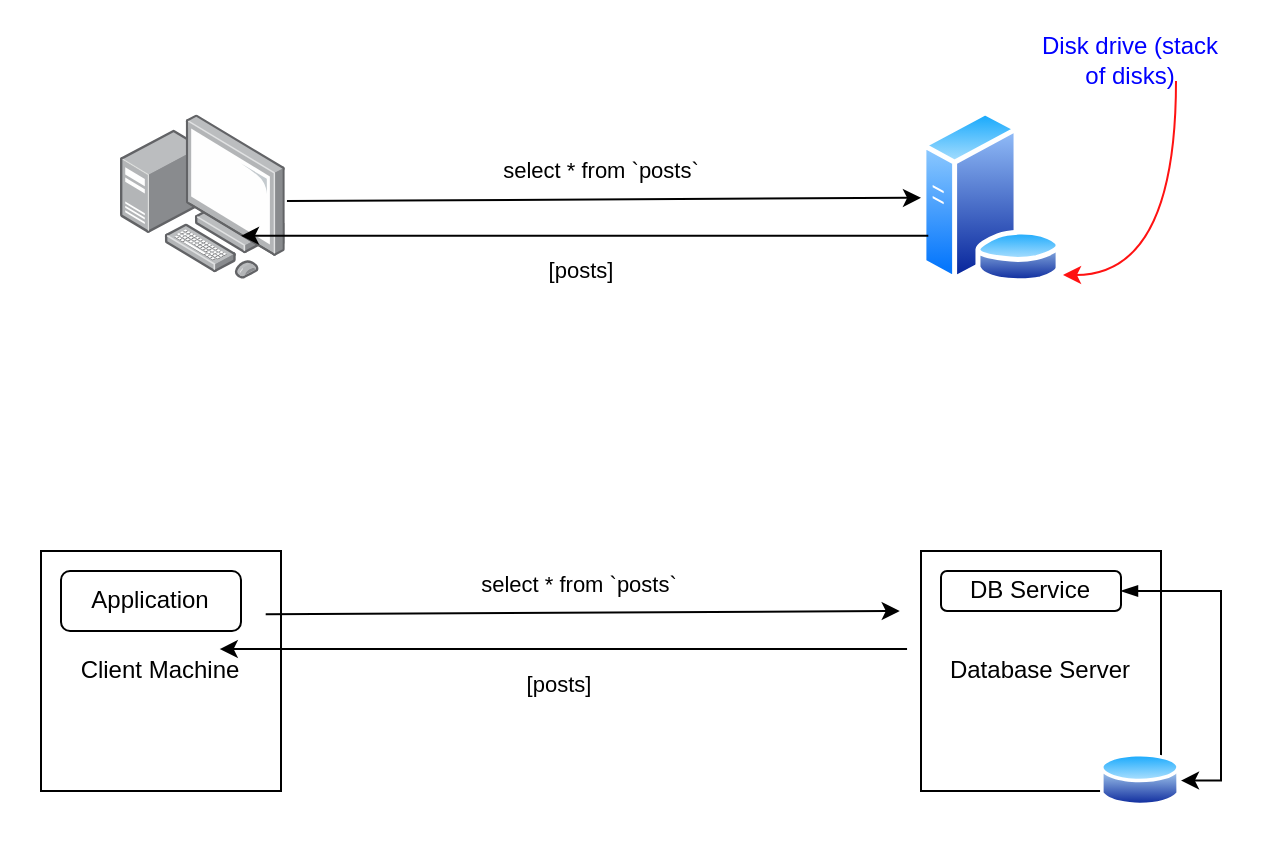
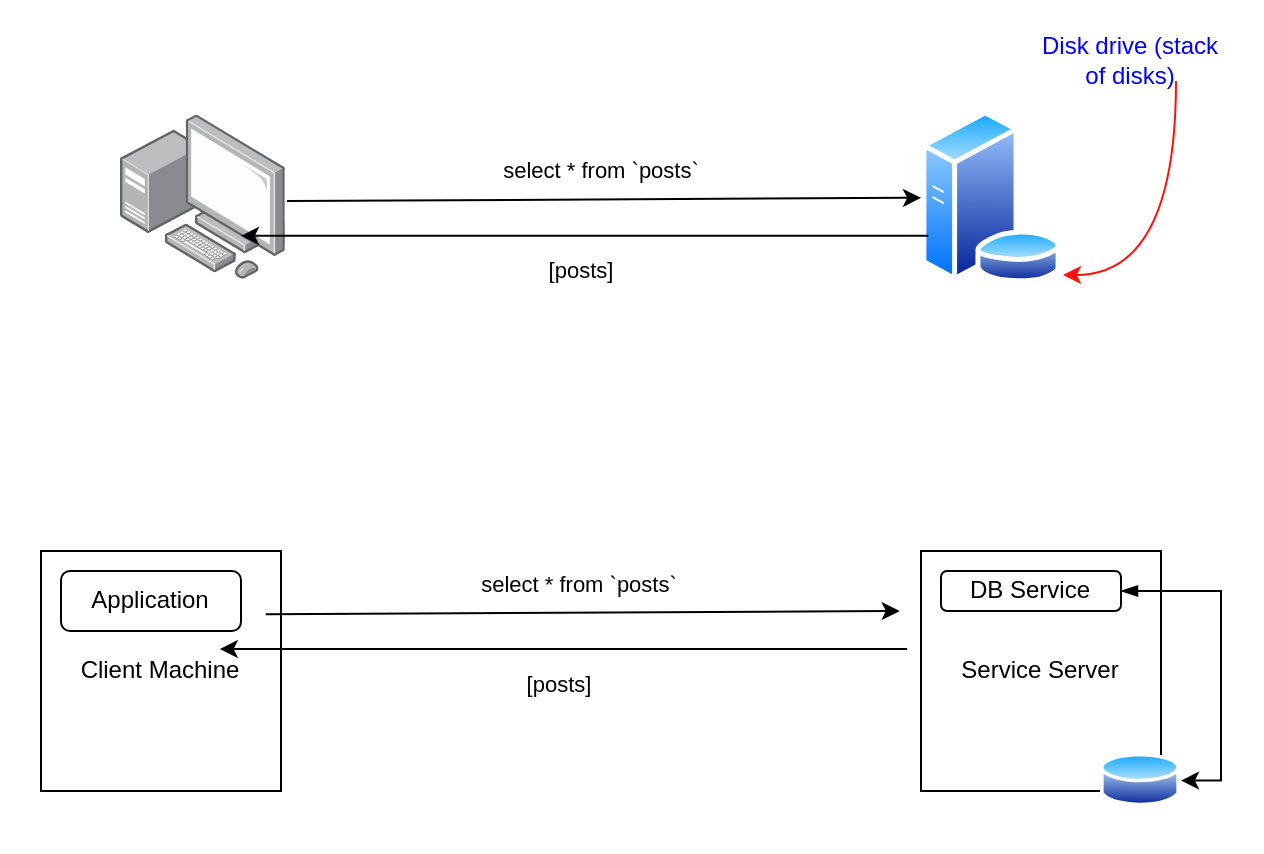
- <mxCell id="10" value="Database Server" style="whiteSpace=wrap;html=1;aspect=fixed;" vertex="1" parent="1"><mxGeometry x="460" y="275" width="120" height="120" as="geometry" /></mxCell>
+ <mxCell id="10" value="Service Server" style="whiteSpace=wrap;html=1;aspect=fixed;" vertex="1" parent="1"><mxGeometry x="460" y="275" width="120" height="120" as="geometry" /></mxCell>
